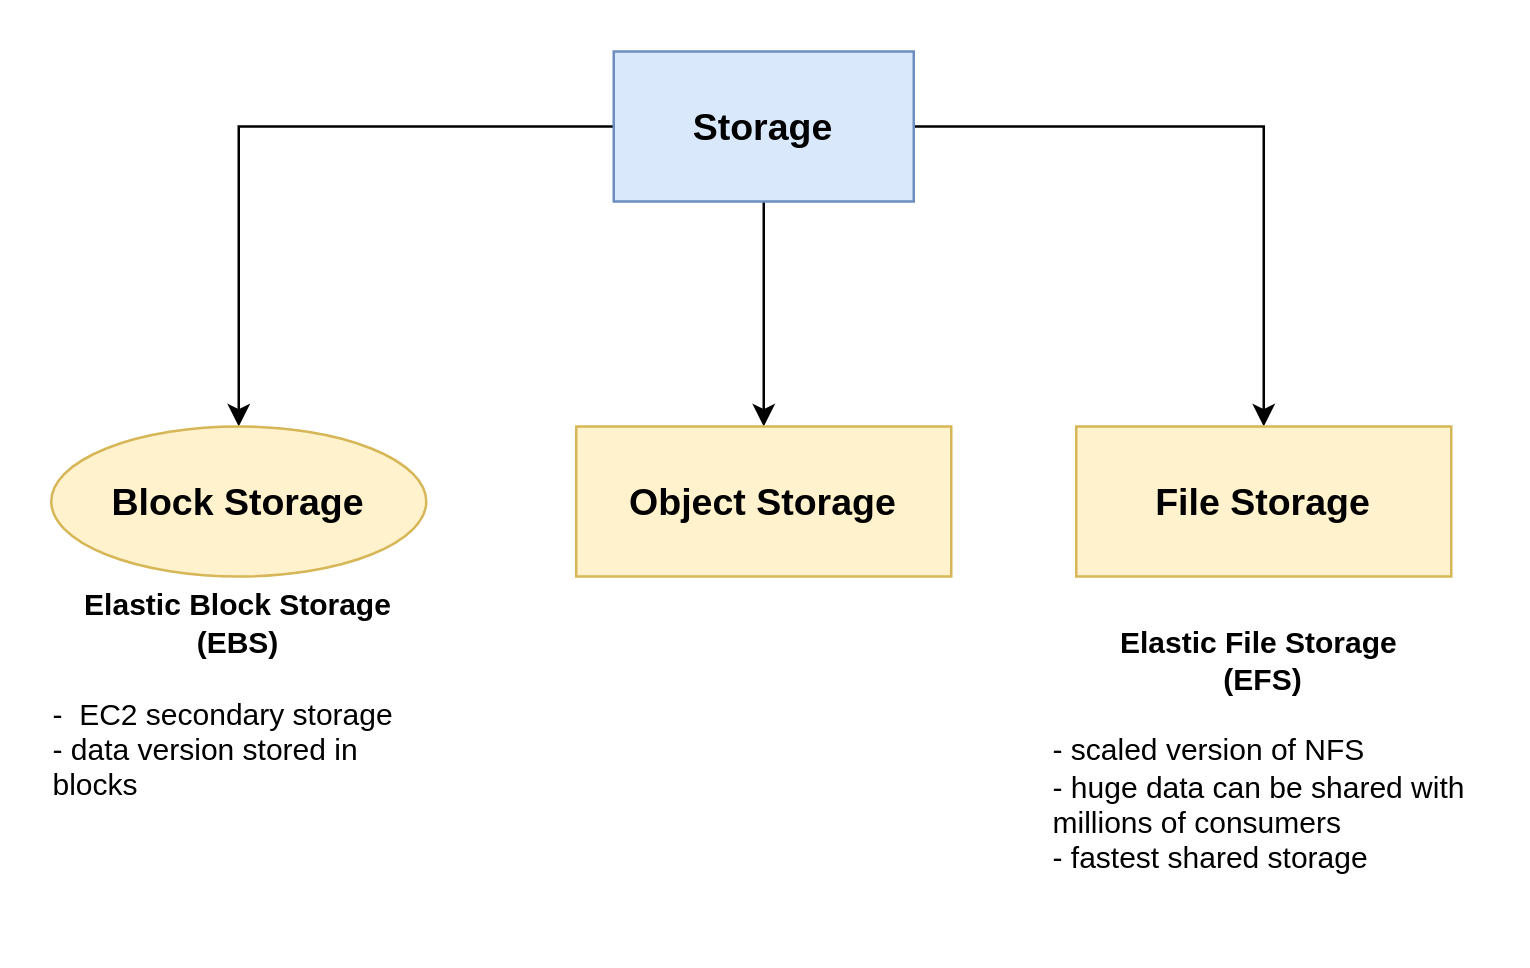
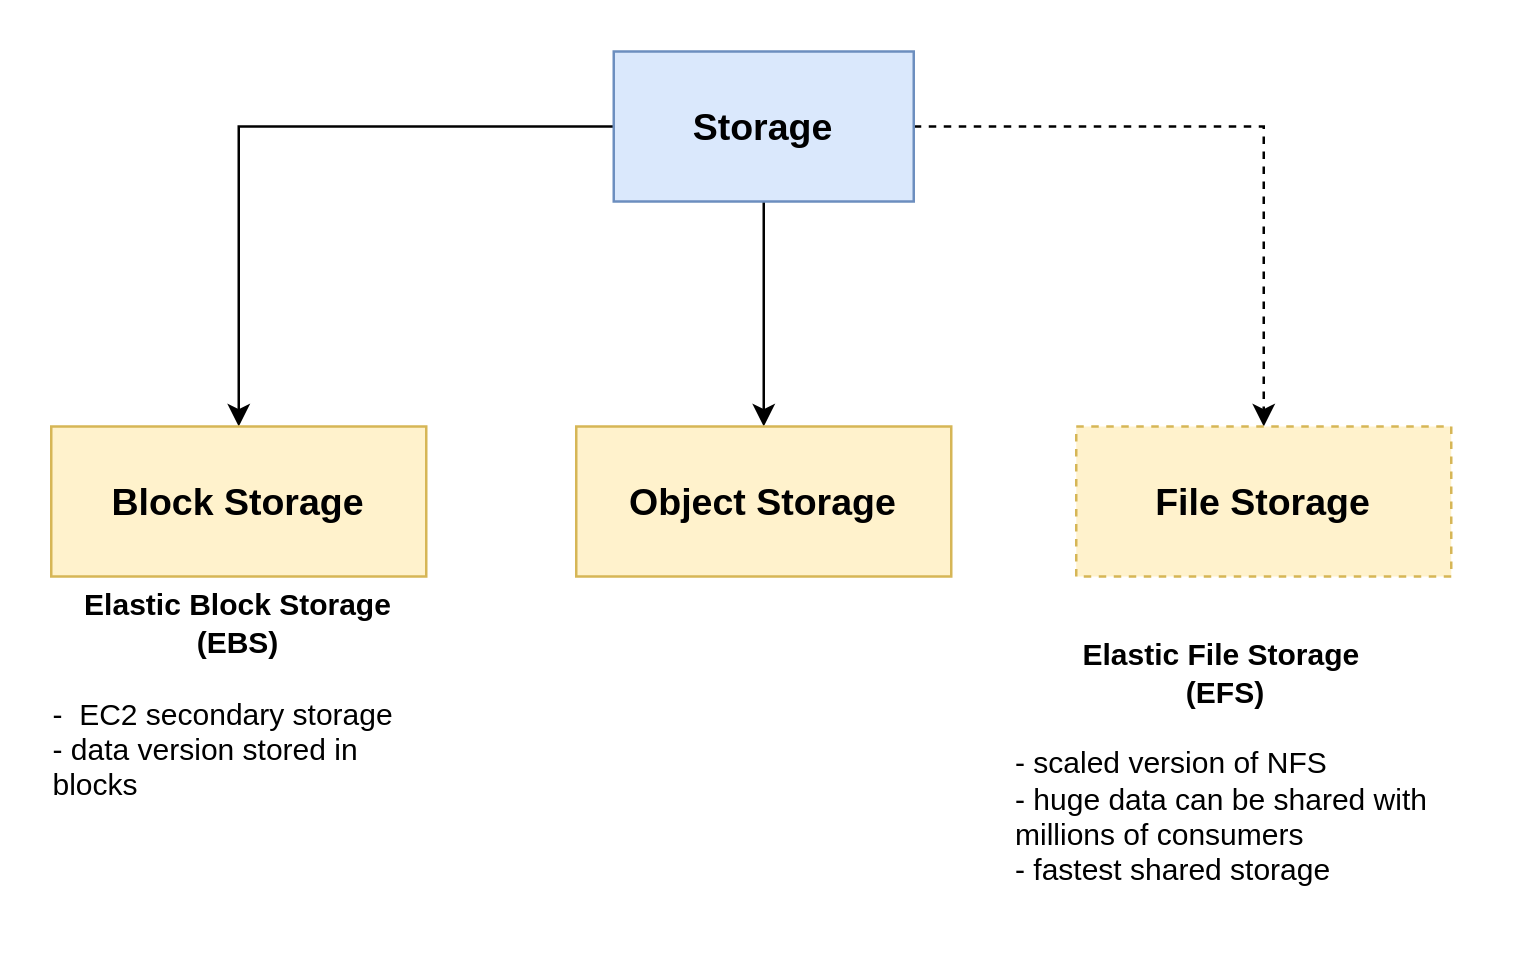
- <mxCell id="4" style="edgeStyle=orthogonalEdgeStyle;rounded=0;orthogonalLoop=1;jettySize=auto;html=1;" edge="1" parent="1" source="5" target="8"><mxGeometry relative="1" as="geometry" /></mxCell>
+ <mxCell id="4" style="edgeStyle=orthogonalEdgeStyle;rounded=0;orthogonalLoop=1;jettySize=auto;html=1;dashed=1;" edge="1" parent="1" source="5" target="8"><mxGeometry relative="1" as="geometry" /></mxCell>
- <mxCell id="6" value="Block Storage" style="ellipse;whiteSpace=wrap;html=1;fontStyle=1;fontSize=15;fillColor=#fff2cc;strokeColor=#d6b656;" vertex="1" parent="1"><mxGeometry x="20" y="170" width="150" height="60" as="geometry" /></mxCell>
+ <mxCell id="6" value="Block Storage" style="rounded=0;whiteSpace=wrap;html=1;fontStyle=1;fontSize=15;fillColor=#fff2cc;strokeColor=#d6b656;" vertex="1" parent="1"><mxGeometry x="20" y="170" width="150" height="60" as="geometry" /></mxCell>
- <mxCell id="8" value="File Storage" style="rounded=0;whiteSpace=wrap;html=1;fontStyle=1;fontSize=15;fillColor=#fff2cc;strokeColor=#d6b656;" vertex="1" parent="1"><mxGeometry x="430" y="170" width="150" height="60" as="geometry" /></mxCell>
+ <mxCell id="8" value="File Storage" style="rounded=0;whiteSpace=wrap;html=1;fontStyle=1;fontSize=15;fillColor=#fff2cc;strokeColor=#d6b656;dashed=1;" vertex="1" parent="1"><mxGeometry x="430" y="170" width="150" height="60" as="geometry" /></mxCell>
- <mxCell id="10" value="Elastic File Storage&amp;nbsp;&lt;br&gt;(EFS)&lt;br&gt;&lt;br&gt;&lt;div style=&quot;text-align: left;&quot;&gt;&lt;span style=&quot;font-weight: normal;&quot;&gt;- scaled version of NFS&lt;/span&gt;&lt;/div&gt;&lt;div style=&quot;text-align: left;&quot;&gt;&lt;span style=&quot;font-weight: normal;&quot;&gt;- huge data can be shared with millions of consumers&lt;/span&gt;&lt;/div&gt;&lt;div style=&quot;text-align: left;&quot;&gt;&lt;span style=&quot;font-weight: normal;&quot;&gt;- fastest shared storage&lt;/span&gt;&lt;/div&gt;" style="text;html=1;strokeColor=none;fillColor=none;align=center;verticalAlign=middle;whiteSpace=wrap;rounded=0;fontStyle=1" vertex="1" parent="1"><mxGeometry x="420" y="235" width="170" height="130" as="geometry" /></mxCell>
+ <mxCell id="10" value="Elastic File Storage&amp;nbsp;&lt;br&gt;(EFS)&lt;br&gt;&lt;br&gt;&lt;div style=&quot;text-align: left;&quot;&gt;&lt;span style=&quot;font-weight: normal;&quot;&gt;- scaled version of NFS&lt;/span&gt;&lt;/div&gt;&lt;div style=&quot;text-align: left;&quot;&gt;&lt;span style=&quot;font-weight: normal;&quot;&gt;- huge data can be shared with millions of consumers&lt;/span&gt;&lt;/div&gt;&lt;div style=&quot;text-align: left;&quot;&gt;&lt;span style=&quot;font-weight: normal;&quot;&gt;- fastest shared storage&lt;/span&gt;&lt;/div&gt;" style="text;html=1;strokeColor=none;fillColor=none;align=center;verticalAlign=middle;whiteSpace=wrap;rounded=0;fontStyle=1" vertex="1" parent="1"><mxGeometry x="405" y="240" width="170" height="130" as="geometry" /></mxCell>
